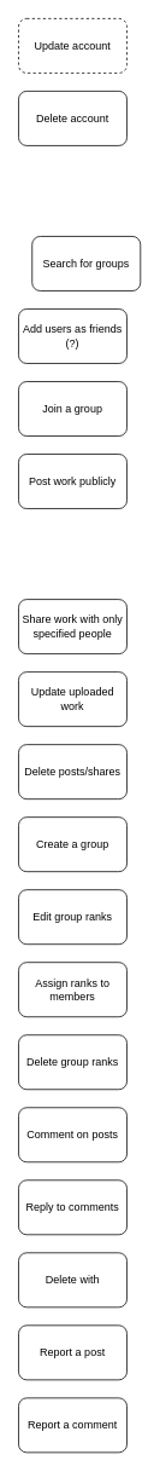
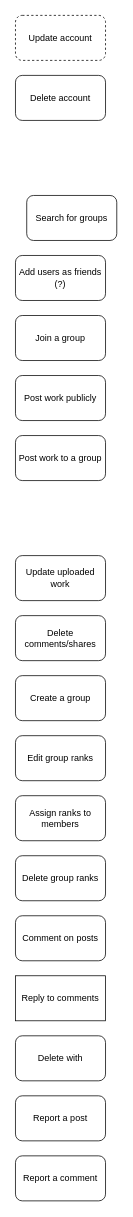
+ <mxCell id="8" value="Post work to a group" style="rounded=1;whiteSpace=wrap;html=1;" vertex="1" parent="1"><mxGeometry x="20" y="580" width="120" height="60" as="geometry" /></mxCell>
- <mxCell id="9" value="Share work with only specified people" style="rounded=1;whiteSpace=wrap;html=1;" vertex="1" parent="1"><mxGeometry x="20" y="660" width="120" height="60" as="geometry" /></mxCell>
- <mxCell id="11" value="Delete posts/shares" style="rounded=1;whiteSpace=wrap;html=1;" vertex="1" parent="1"><mxGeometry x="20" y="820" width="120" height="60" as="geometry" /></mxCell>
+ <mxCell id="11" value="Delete comments/shares" style="rounded=1;whiteSpace=wrap;html=1;" vertex="1" parent="1"><mxGeometry x="20" y="820" width="120" height="60" as="geometry" /></mxCell>
- <mxCell id="17" value="Reply to comments" style="rounded=1;whiteSpace=wrap;html=1;" vertex="1" parent="1"><mxGeometry x="20" y="1300" width="120" height="60" as="geometry" /></mxCell>
+ <mxCell id="17" value="Reply to comments" style="whiteSpace=wrap;html=1;rounded=0;" vertex="1" parent="1"><mxGeometry x="20" y="1300" width="120" height="60" as="geometry" /></mxCell>
